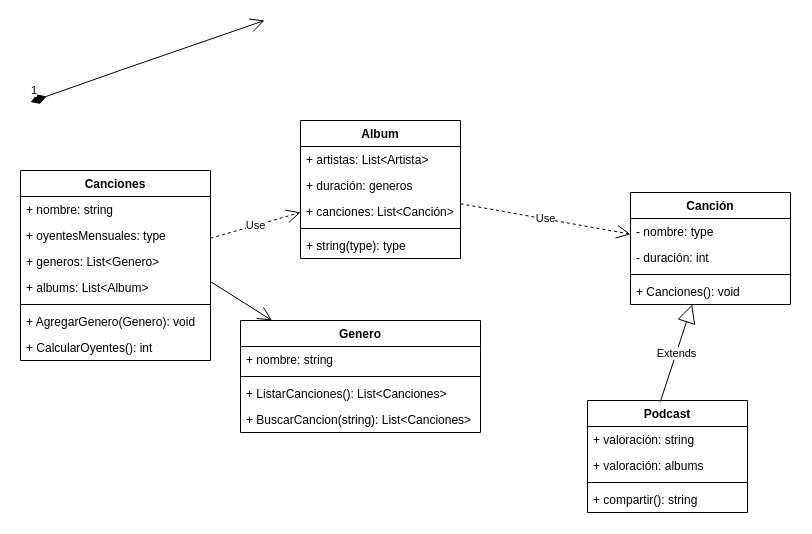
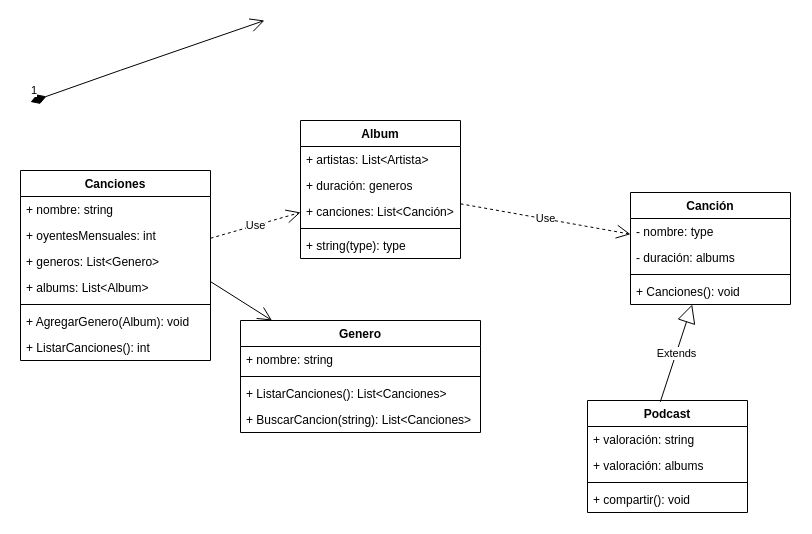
- <mxCell id="4" value="+ oyentesMensuales: type" style="text;strokeColor=none;fillColor=none;align=left;verticalAlign=top;spacingLeft=4;spacingRight=4;overflow=hidden;rotatable=0;points=[[0,0.5],[1,0.5]];portConstraint=eastwest;" parent="2" vertex="1"><mxGeometry y="52" width="190" height="26" as="geometry" /></mxCell>
+ <mxCell id="4" value="+ oyentesMensuales: int" style="text;strokeColor=none;fillColor=none;align=left;verticalAlign=top;spacingLeft=4;spacingRight=4;overflow=hidden;rotatable=0;points=[[0,0.5],[1,0.5]];portConstraint=eastwest;" parent="2" vertex="1"><mxGeometry y="52" width="190" height="26" as="geometry" /></mxCell>
- <mxCell id="17" value="- duración: int" style="text;strokeColor=none;fillColor=none;align=left;verticalAlign=top;spacingLeft=4;spacingRight=4;overflow=hidden;rotatable=0;points=[[0,0.5],[1,0.5]];portConstraint=eastwest;" parent="15" vertex="1"><mxGeometry y="52" width="160" height="26" as="geometry" /></mxCell>
+ <mxCell id="17" value="- duración: albums" style="text;strokeColor=none;fillColor=none;align=left;verticalAlign=top;spacingLeft=4;spacingRight=4;overflow=hidden;rotatable=0;points=[[0,0.5],[1,0.5]];portConstraint=eastwest;" parent="15" vertex="1"><mxGeometry y="52" width="160" height="26" as="geometry" /></mxCell>
- <mxCell id="8" value="+ AgregarGenero(Genero): void" style="text;strokeColor=none;fillColor=none;align=left;verticalAlign=top;spacingLeft=4;spacingRight=4;overflow=hidden;rotatable=0;points=[[0,0.5],[1,0.5]];portConstraint=eastwest;" parent="2" vertex="1"><mxGeometry y="138" width="190" height="26" as="geometry" /></mxCell>
+ <mxCell id="8" value="+ AgregarGenero(Album): void" style="text;strokeColor=none;fillColor=none;align=left;verticalAlign=top;spacingLeft=4;spacingRight=4;overflow=hidden;rotatable=0;points=[[0,0.5],[1,0.5]];portConstraint=eastwest;" parent="2" vertex="1"><mxGeometry y="138" width="190" height="26" as="geometry" /></mxCell>
- <mxCell id="9" value="+ CalcularOyentes(): int" style="text;strokeColor=none;fillColor=none;align=left;verticalAlign=top;spacingLeft=4;spacingRight=4;overflow=hidden;rotatable=0;points=[[0,0.5],[1,0.5]];portConstraint=eastwest;" parent="2" vertex="1"><mxGeometry y="164" width="190" height="26" as="geometry" /></mxCell>
+ <mxCell id="9" value="+ ListarCanciones(): int" style="text;strokeColor=none;fillColor=none;align=left;verticalAlign=top;spacingLeft=4;spacingRight=4;overflow=hidden;rotatable=0;points=[[0,0.5],[1,0.5]];portConstraint=eastwest;" parent="2" vertex="1"><mxGeometry y="164" width="190" height="26" as="geometry" /></mxCell>
- <mxCell id="24" value="+ compartir(): string" style="text;strokeColor=none;fillColor=none;align=left;verticalAlign=top;spacingLeft=4;spacingRight=4;overflow=hidden;rotatable=0;points=[[0,0.5],[1,0.5]];portConstraint=eastwest;" parent="20" vertex="1"><mxGeometry y="86" width="160" height="26" as="geometry" /></mxCell>
+ <mxCell id="24" value="+ compartir(): void" style="text;strokeColor=none;fillColor=none;align=left;verticalAlign=top;spacingLeft=4;spacingRight=4;overflow=hidden;rotatable=0;points=[[0,0.5],[1,0.5]];portConstraint=eastwest;" parent="20" vertex="1"><mxGeometry y="86" width="160" height="26" as="geometry" /></mxCell>
